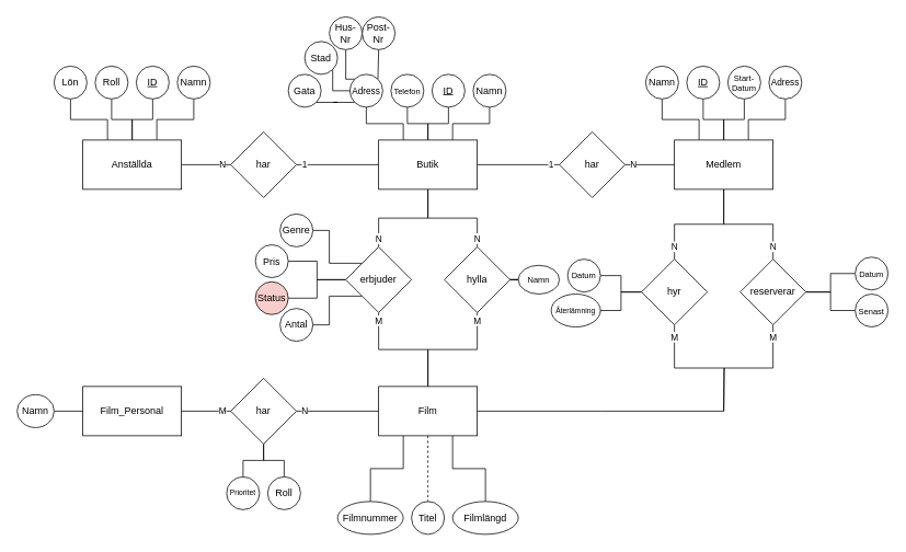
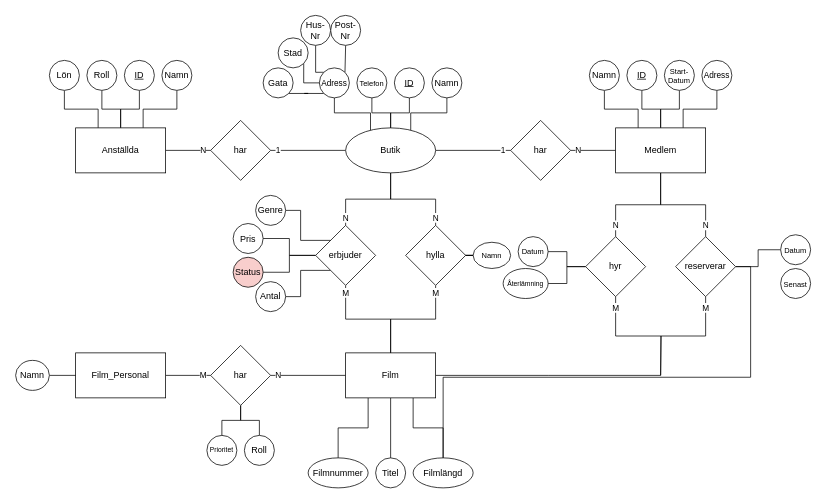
- <mxCell id="10" value="Butik" style="rounded=0;whiteSpace=wrap;html=1;" parent="1" vertex="1"><mxGeometry x="460" y="170" width="120" height="60" as="geometry" /></mxCell>
+ <mxCell id="10" value="Butik" style="ellipse;whiteSpace=wrap;html=1;" parent="1" vertex="1"><mxGeometry x="460" y="170" width="120" height="60" as="geometry" /></mxCell>
- <mxCell id="85" style="edgeStyle=orthogonalEdgeStyle;rounded=0;orthogonalLoop=1;jettySize=auto;html=1;exitX=1;exitY=0.5;exitDx=0;exitDy=0;entryX=0;entryY=0.5;entryDx=0;entryDy=0;endArrow=none;endFill=0;" parent="1" source="86" target="89" edge="1"><mxGeometry relative="1" as="geometry" /></mxCell>
+ <mxCell id="85" style="edgeStyle=orthogonalEdgeStyle;rounded=0;orthogonalLoop=1;jettySize=auto;html=1;exitX=1;exitY=0.5;exitDx=0;exitDy=0;endArrow=none;endFill=0;" parent="1" source="86" target="78" edge="1"><mxGeometry relative="1" as="geometry" /></mxCell>
- <mxCell id="54" style="edgeStyle=orthogonalEdgeStyle;rounded=0;orthogonalLoop=1;jettySize=auto;html=1;exitX=0.5;exitY=1;exitDx=0;exitDy=0;entryX=0.5;entryY=0;entryDx=0;entryDy=0;endArrow=none;endFill=0;dashed=1;" parent="1" source="58" target="77" edge="1"><mxGeometry relative="1" as="geometry" /></mxCell>
+ <mxCell id="54" style="edgeStyle=orthogonalEdgeStyle;rounded=0;orthogonalLoop=1;jettySize=auto;html=1;exitX=0.5;exitY=1;exitDx=0;exitDy=0;entryX=0.5;entryY=0;entryDx=0;entryDy=0;endArrow=none;endFill=0;" parent="1" source="58" target="77" edge="1"><mxGeometry relative="1" as="geometry" /></mxCell>
